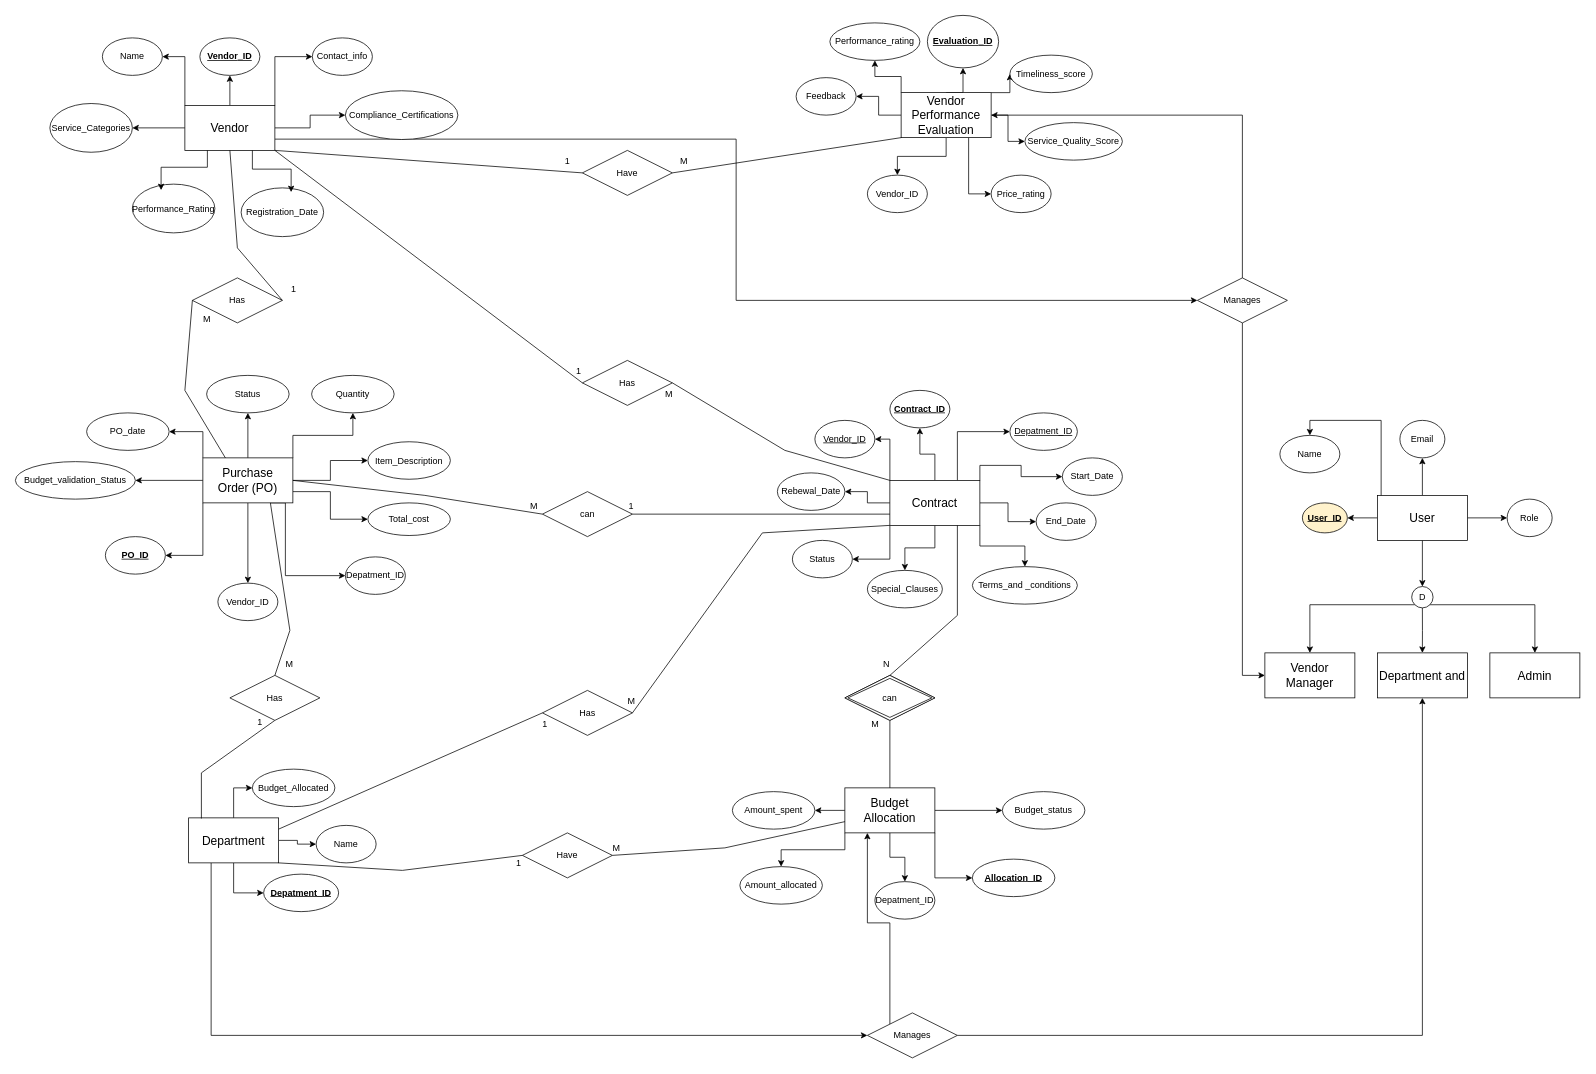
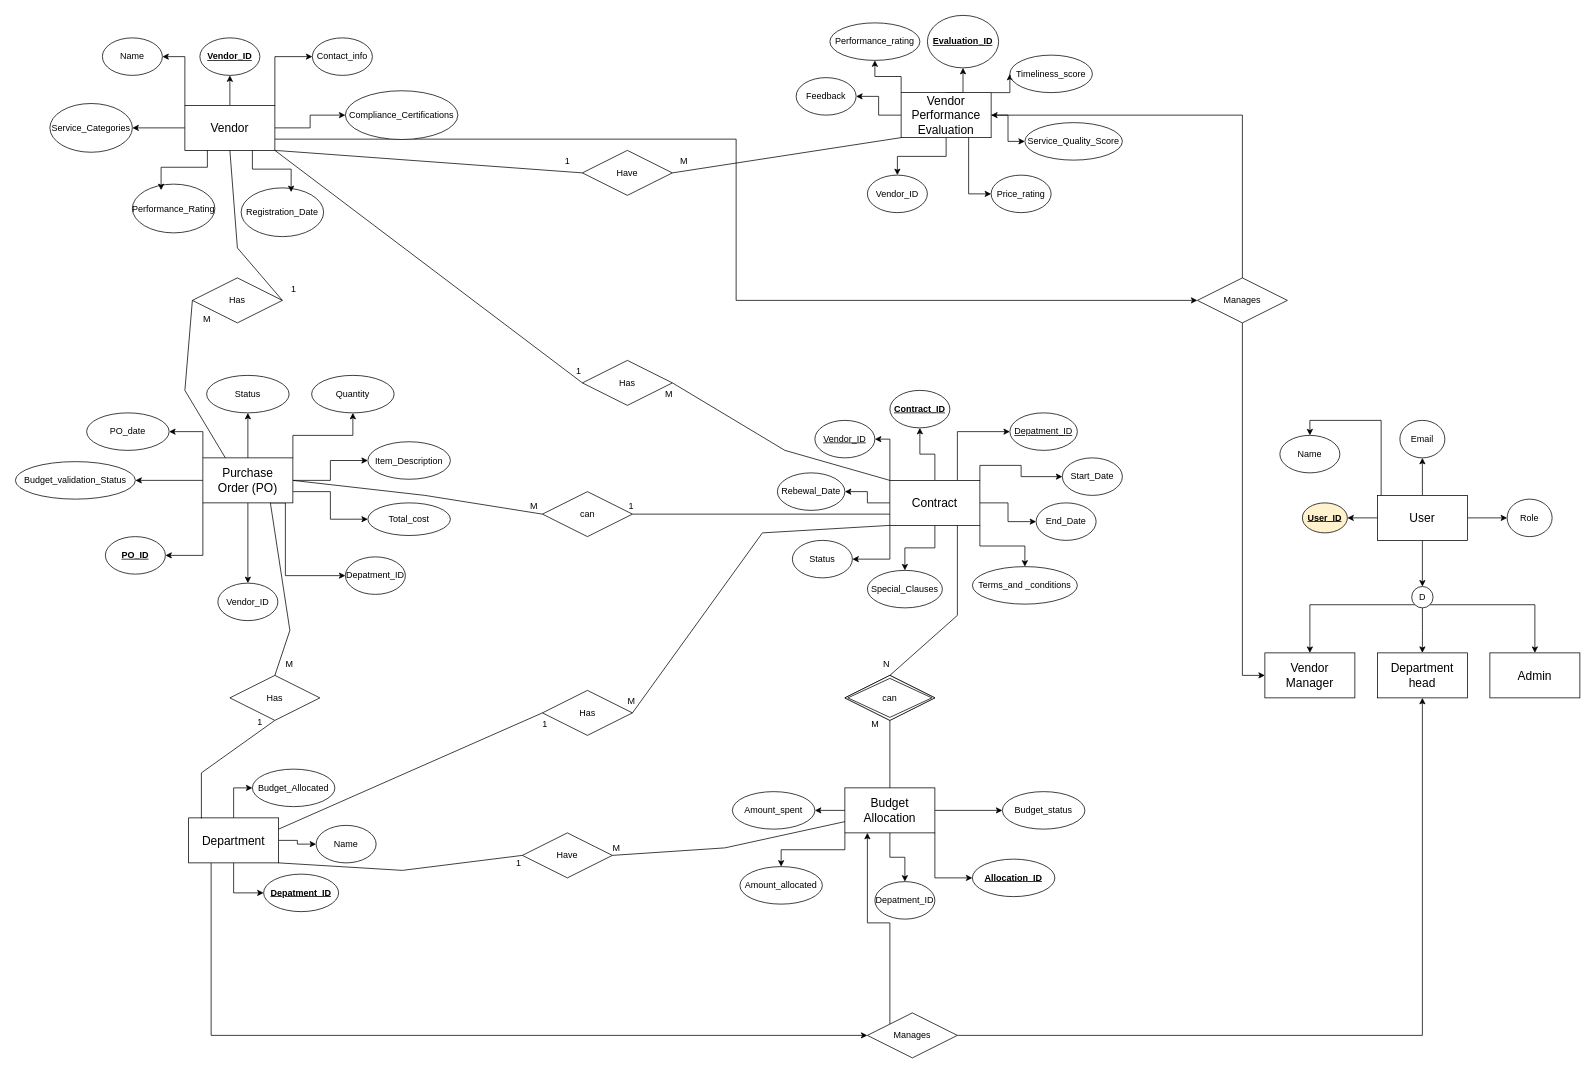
- <mxCell id="142" value="&lt;font size=&quot;3&quot;&gt;Department and&lt;/font&gt;" style="rounded=0;whiteSpace=wrap;html=1;" vertex="1" parent="1"><mxGeometry x="1836" y="870" width="120" height="60" as="geometry" /></mxCell>
+ <mxCell id="142" value="&lt;font size=&quot;3&quot;&gt;Department head&lt;/font&gt;" style="rounded=0;whiteSpace=wrap;html=1;" vertex="1" parent="1"><mxGeometry x="1836" y="870" width="120" height="60" as="geometry" /></mxCell>
